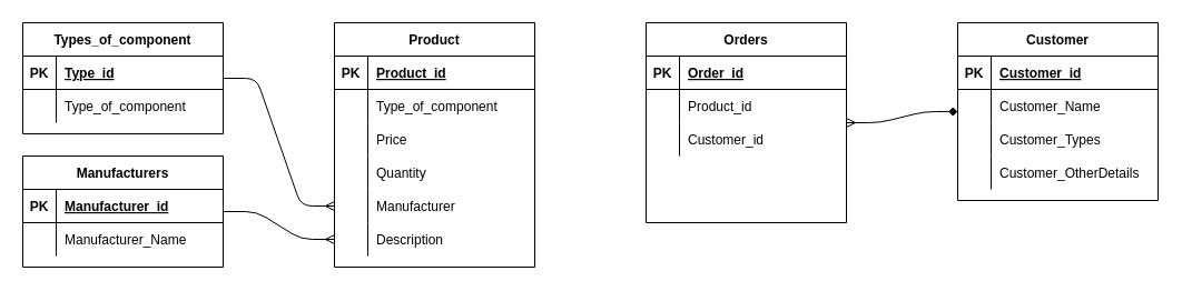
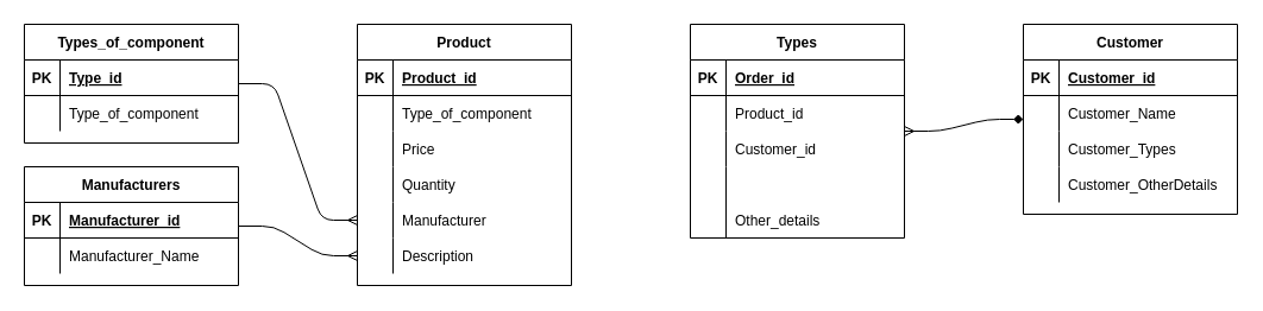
- <mxCell id="38" value="Orders" style="shape=table;startSize=30;container=1;collapsible=1;childLayout=tableLayout;fixedRows=1;rowLines=0;fontStyle=1;align=center;resizeLast=1;" vertex="1" parent="1"><mxGeometry x="580" y="20" width="180" height="180" as="geometry" /></mxCell>
+ <mxCell id="38" value="Types" style="shape=table;startSize=30;container=1;collapsible=1;childLayout=tableLayout;fixedRows=1;rowLines=0;fontStyle=1;align=center;resizeLast=1;" vertex="1" parent="1"><mxGeometry x="580" y="20" width="180" height="180" as="geometry" /></mxCell>
+ <mxCell id="52" value="Other_details" style="shape=partialRectangle;connectable=0;fillColor=none;top=0;left=0;bottom=0;right=0;align=left;spacingLeft=6;overflow=hidden;" vertex="1" parent="50"><mxGeometry x="30" width="150" height="30" as="geometry" /></mxCell>
